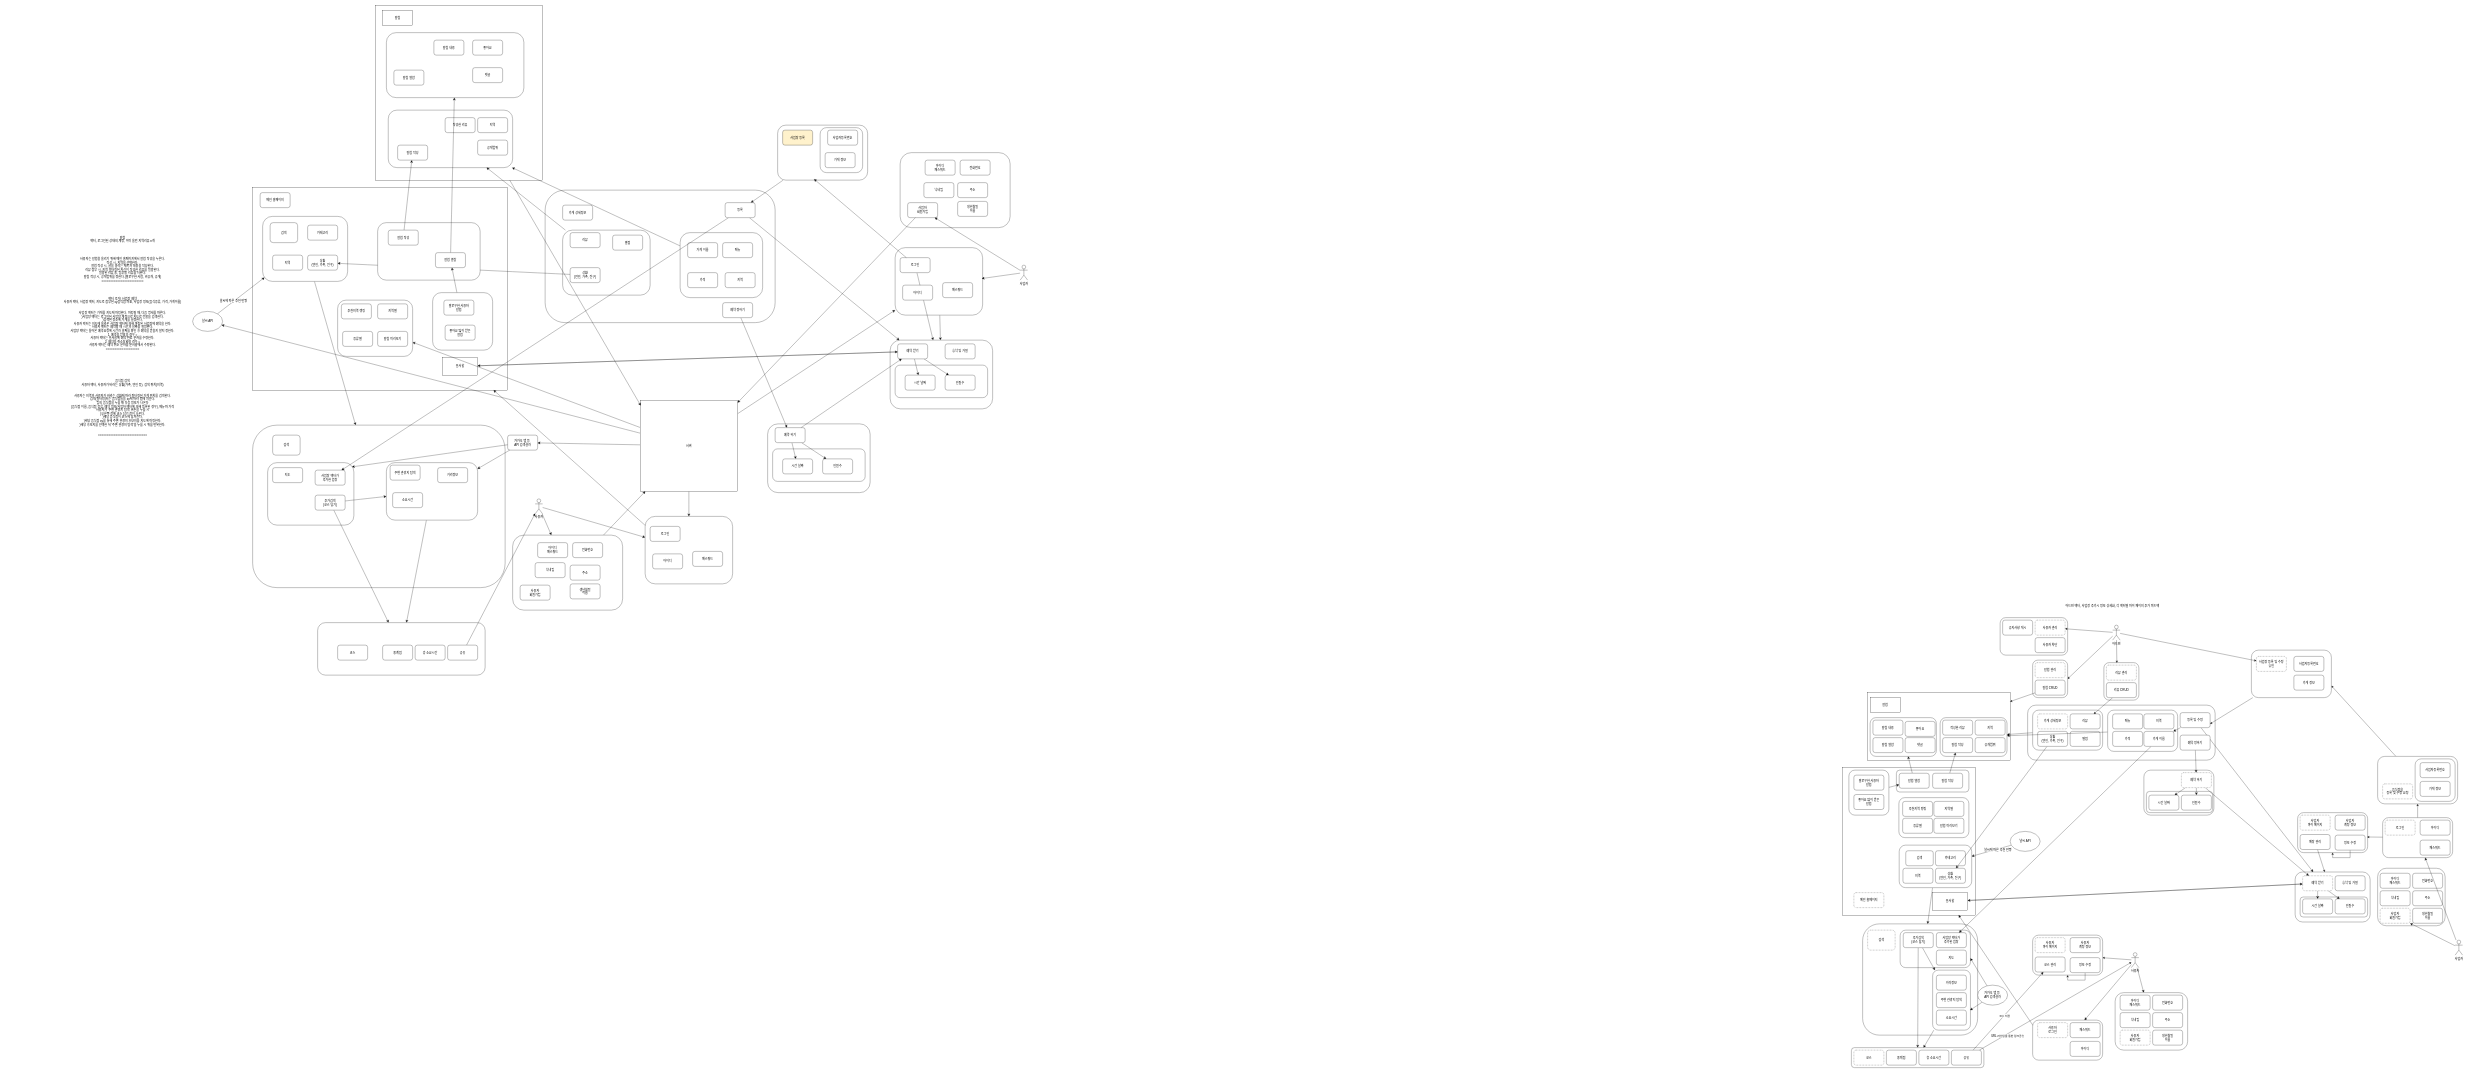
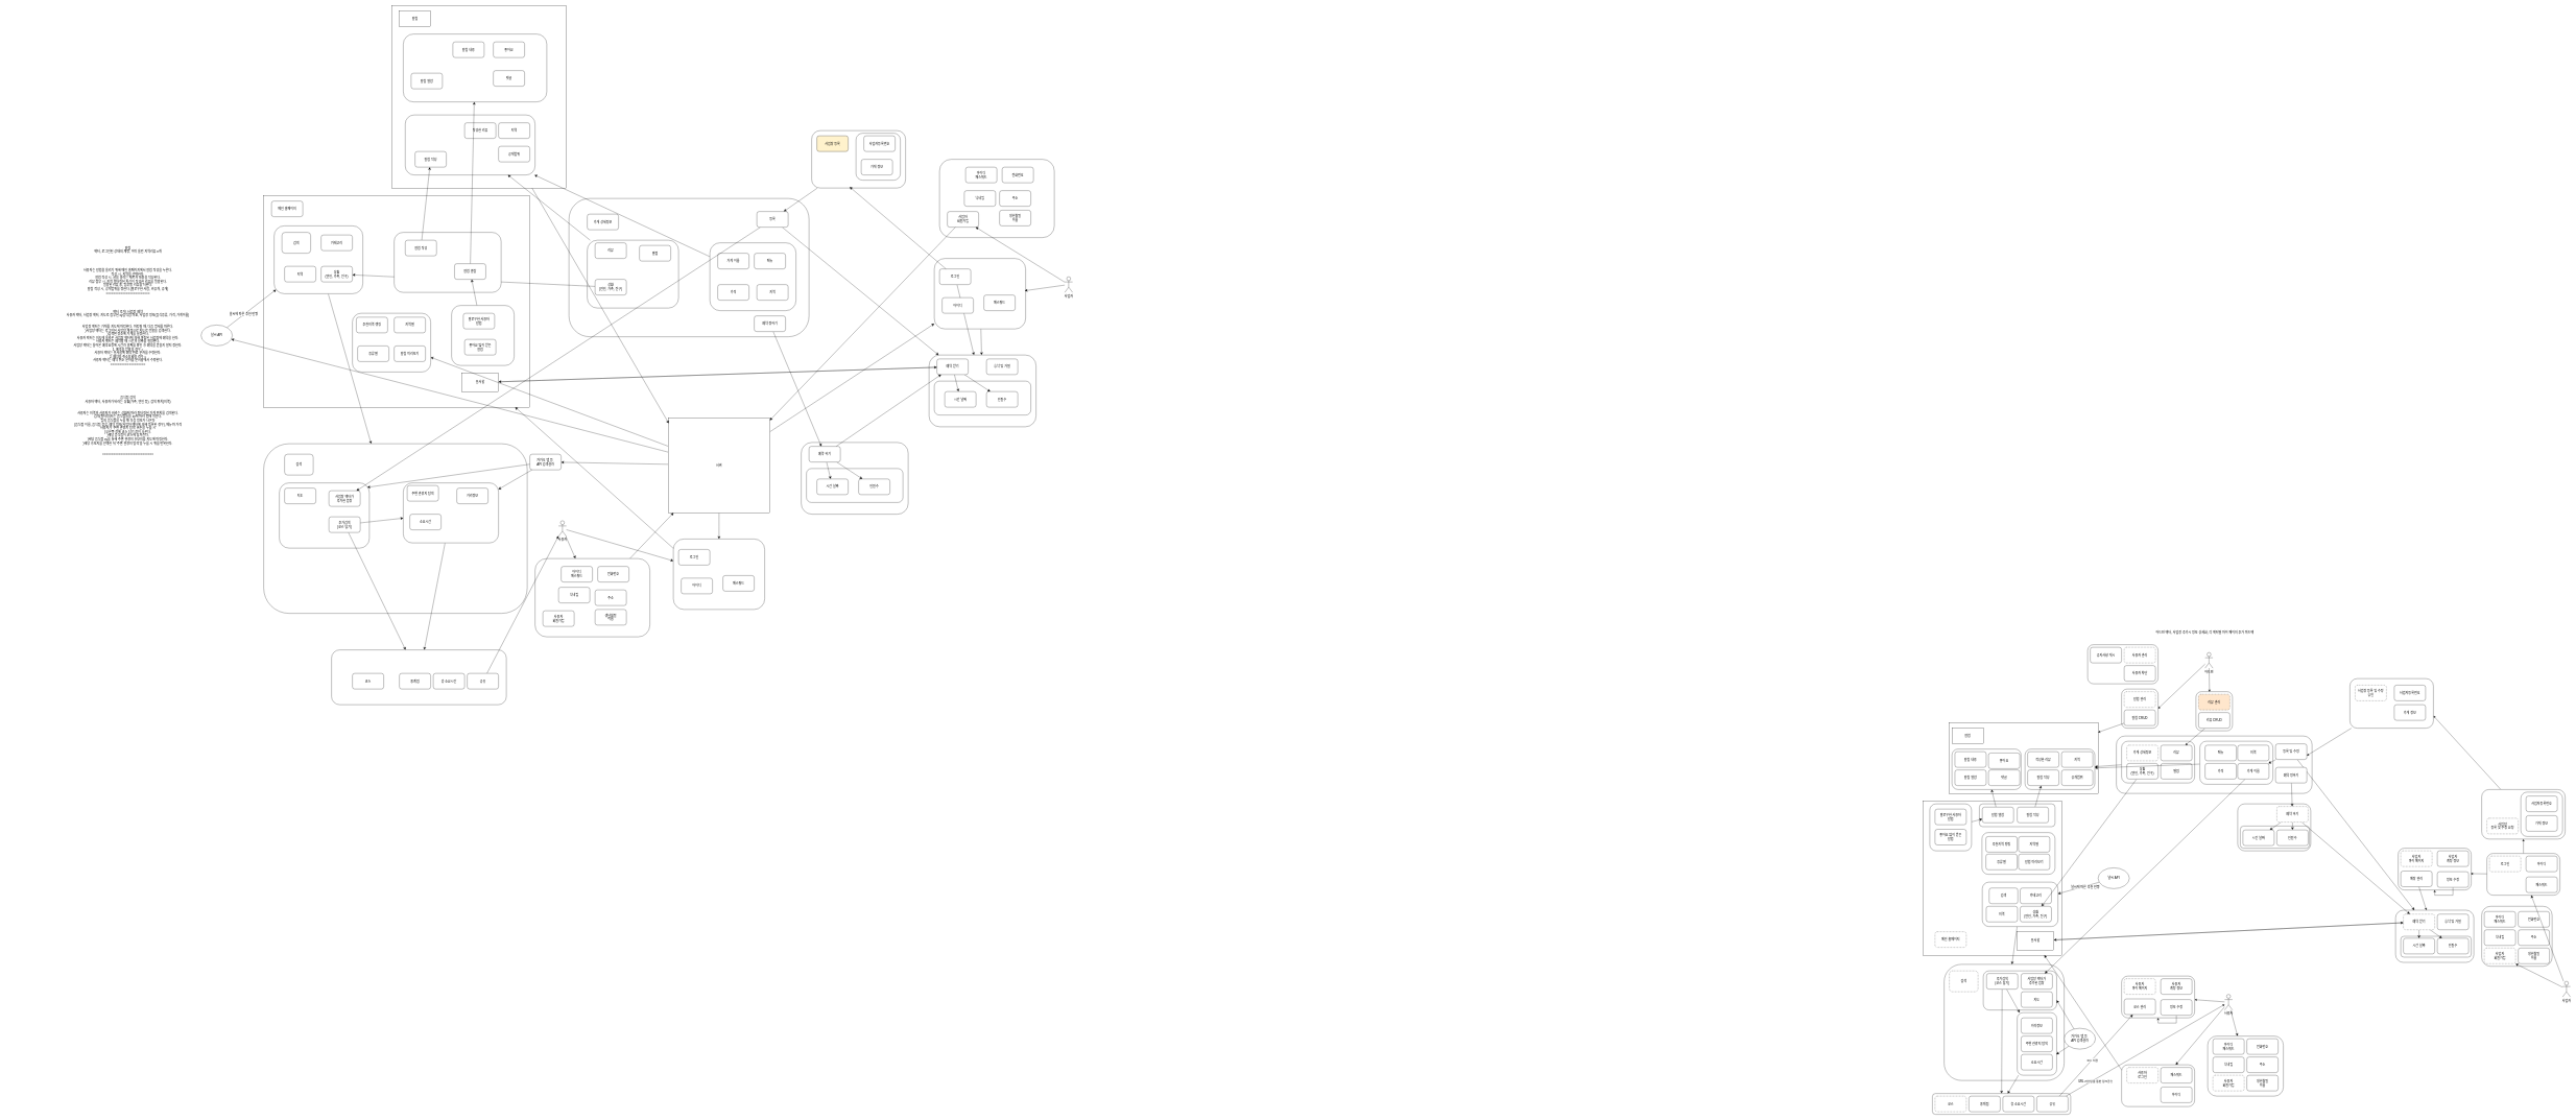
- <mxCell id="292" style="rounded=0;orthogonalLoop=1;jettySize=auto;html=1;" edge="1" parent="1" source="293" target="305"><mxGeometry relative="1" as="geometry" /></mxCell>
- <mxCell id="290" style="rounded=0;orthogonalLoop=1;jettySize=auto;html=1;" edge="1" parent="1" source="293" target="287"><mxGeometry relative="1" as="geometry" /></mxCell>
- <mxCell id="308" value="리뷰 관리" style="rounded=1;whiteSpace=wrap;html=1;dashed=1;" vertex="1" parent="1"><mxGeometry x="8425" y="2660" width="120" height="60" as="geometry" /></mxCell>
+ <mxCell id="308" value="리뷰 관리" style="rounded=1;whiteSpace=wrap;html=1;dashed=1;fillColor=#ffe6cc;" vertex="1" parent="1"><mxGeometry x="8425" y="2660" width="120" height="60" as="geometry" /></mxCell>
- <mxCell id="206" value="음식점을&lt;div&gt;등록 및 수정&amp;nbsp;&lt;span style=&quot;background-color: transparent; color: light-dark(rgb(0, 0, 0), rgb(255, 255, 255));&quot;&gt;요청&lt;/span&gt;&lt;/div&gt;" style="rounded=1;whiteSpace=wrap;html=1;dashed=1;" parent="1" vertex="1"><mxGeometry x="9530" y="3135" width="120" height="60" as="geometry" /></mxCell>
+ <mxCell id="206" value="사업장&lt;div&gt;등록 및 수정&amp;nbsp;&lt;span style=&quot;background-color: transparent; color: light-dark(rgb(0, 0, 0), rgb(255, 255, 255));&quot;&gt;요청&lt;/span&gt;&lt;/div&gt;" style="rounded=1;whiteSpace=wrap;html=1;dashed=1;" parent="1" vertex="1"><mxGeometry x="9530" y="3135" width="120" height="60" as="geometry" /></mxCell>
